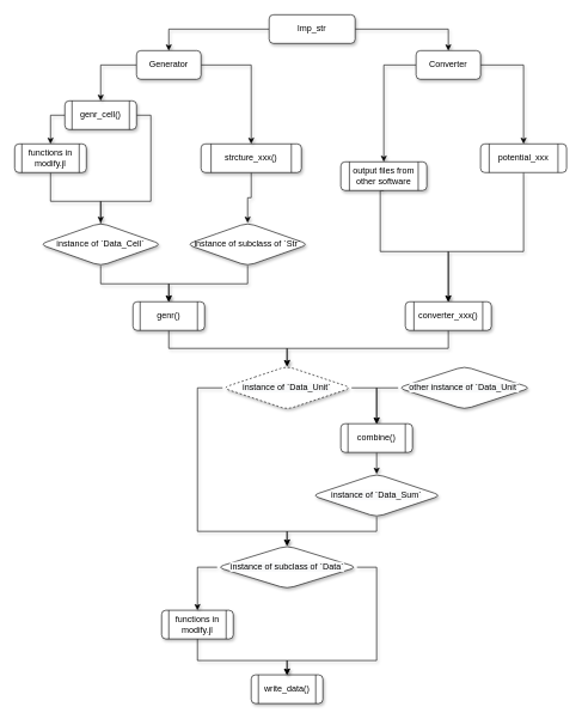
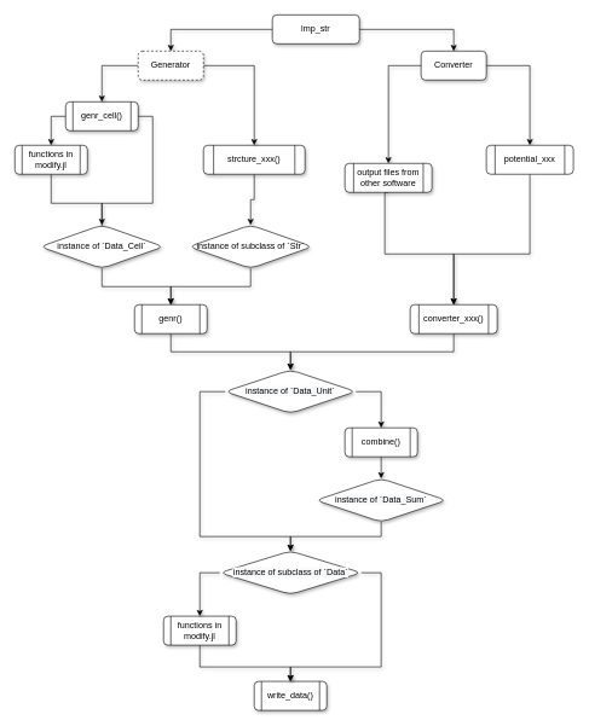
- <mxCell id="18" value="Generator" style="rounded=1;whiteSpace=wrap;html=1;sketch=0;shadow=1;" parent="1" vertex="1"><mxGeometry x="190" y="70" width="90" height="40" as="geometry" /></mxCell>
+ <mxCell id="18" value="Generator" style="rounded=1;whiteSpace=wrap;html=1;sketch=0;shadow=1;dashed=1;" parent="1" vertex="1"><mxGeometry x="190" y="70" width="90" height="40" as="geometry" /></mxCell>
- <mxCell id="15" value="&lt;span style=&quot;color: rgb(0 , 0 , 0) ; font-family: &amp;#34;helvetica&amp;#34; ; font-size: 12px ; font-style: normal ; font-weight: 400 ; letter-spacing: normal ; text-align: center ; text-indent: 0px ; text-transform: none ; word-spacing: 0px ; background-color: rgb(248 , 249 , 250) ; display: inline ; float: none&quot;&gt;instance of `Data_Unit`&lt;/span&gt;" style="rhombus;whiteSpace=wrap;html=1;rounded=1;sketch=0;shadow=1;dashed=1;" parent="1" vertex="1"><mxGeometry x="310" y="510" width="180" height="60" as="geometry" /></mxCell>
+ <mxCell id="15" value="&lt;span style=&quot;color: rgb(0 , 0 , 0) ; font-family: &amp;#34;helvetica&amp;#34; ; font-size: 12px ; font-style: normal ; font-weight: 400 ; letter-spacing: normal ; text-align: center ; text-indent: 0px ; text-transform: none ; word-spacing: 0px ; background-color: rgb(248 , 249 , 250) ; display: inline ; float: none&quot;&gt;instance of `Data_Unit`&lt;/span&gt;" style="rhombus;whiteSpace=wrap;html=1;rounded=1;sketch=0;shadow=1;" parent="1" vertex="1"><mxGeometry x="310" y="510" width="180" height="60" as="geometry" /></mxCell>
- <mxCell id="36" style="edgeStyle=orthogonalEdgeStyle;rounded=0;orthogonalLoop=1;jettySize=auto;html=1;exitX=0;exitY=0.5;exitDx=0;exitDy=0;entryX=0.5;entryY=0;entryDx=0;entryDy=0;shadow=1;" parent="1" source="37" target="39" edge="1"><mxGeometry relative="1" as="geometry" /></mxCell>
- <mxCell id="37" value="&lt;span style=&quot;color: rgb(0 , 0 , 0) ; font-family: &amp;#34;helvetica&amp;#34; ; font-size: 12px ; font-style: normal ; font-weight: 400 ; letter-spacing: normal ; text-align: center ; text-indent: 0px ; text-transform: none ; word-spacing: 0px ; background-color: rgb(248 , 249 , 250) ; display: inline ; float: none&quot;&gt;other instance of `Data_Unit`&lt;/span&gt;" style="rhombus;whiteSpace=wrap;html=1;rounded=1;sketch=0;shadow=1;" parent="1" vertex="1"><mxGeometry x="555" y="510" width="185" height="60" as="geometry" /></mxCell>
